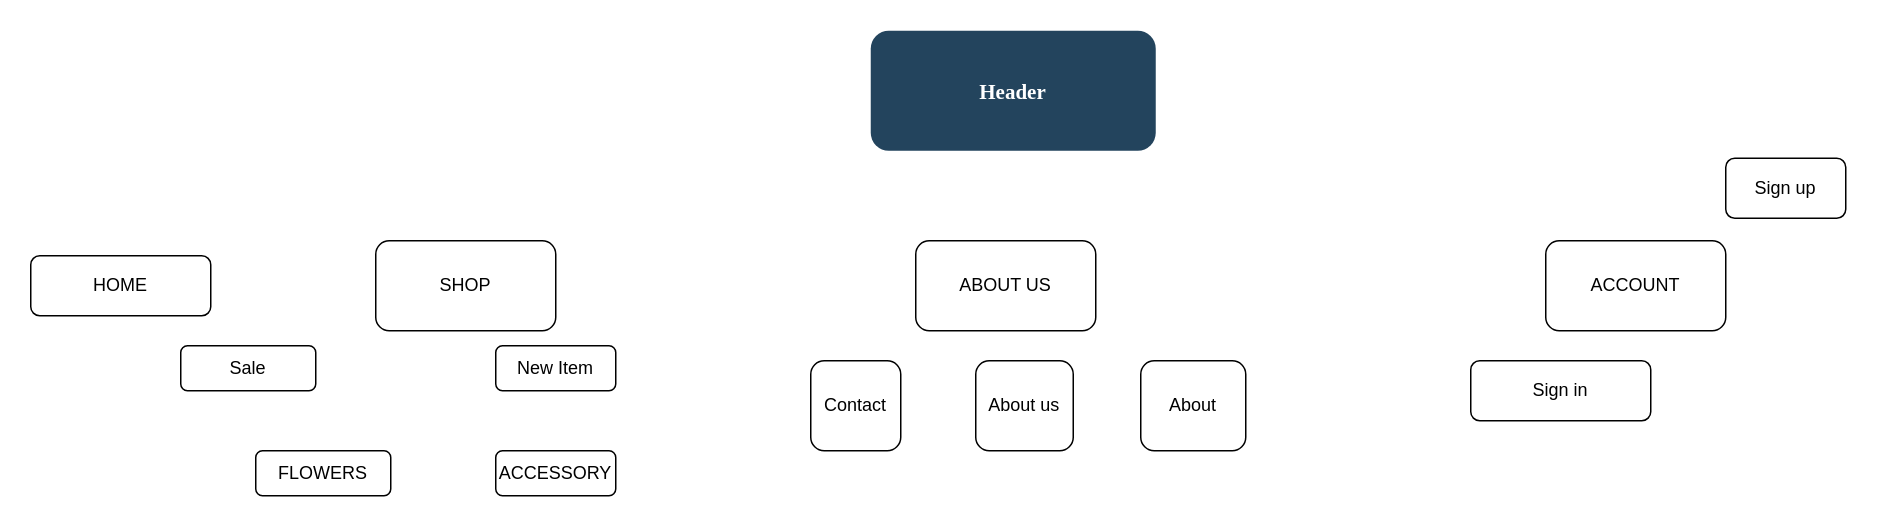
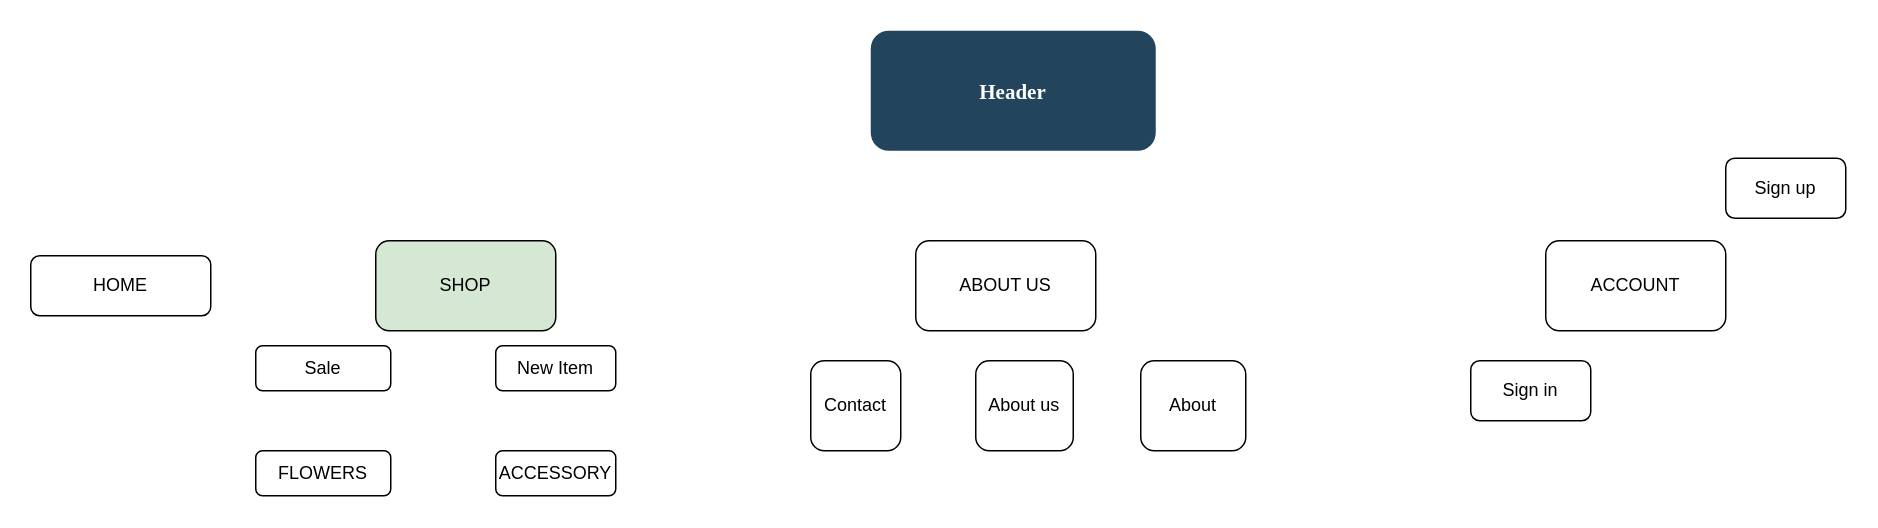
- <mxCell id="4" value="SHOP" style="rounded=1;whiteSpace=wrap;html=1;" vertex="1" parent="1"><mxGeometry x="250" y="160" width="120" height="60" as="geometry" /></mxCell>
+ <mxCell id="4" value="SHOP" style="rounded=1;whiteSpace=wrap;html=1;fillColor=#d5e8d4;" vertex="1" parent="1"><mxGeometry x="250" y="160" width="120" height="60" as="geometry" /></mxCell>
- <mxCell id="11" value="Sale" style="rounded=1;whiteSpace=wrap;html=1;" vertex="1" parent="1"><mxGeometry x="120" y="230" width="90" height="30" as="geometry" /></mxCell>
+ <mxCell id="11" value="Sale" style="rounded=1;whiteSpace=wrap;html=1;" vertex="1" parent="1"><mxGeometry x="170" y="230" width="90" height="30" as="geometry" /></mxCell>
- <mxCell id="7" value="Sign in" style="rounded=1;whiteSpace=wrap;html=1;" vertex="1" parent="1"><mxGeometry x="980" y="240" width="120" height="40" as="geometry" /></mxCell>
+ <mxCell id="7" value="Sign in" style="rounded=1;whiteSpace=wrap;html=1;" vertex="1" parent="1"><mxGeometry x="980" y="240" width="80" height="40" as="geometry" /></mxCell>
